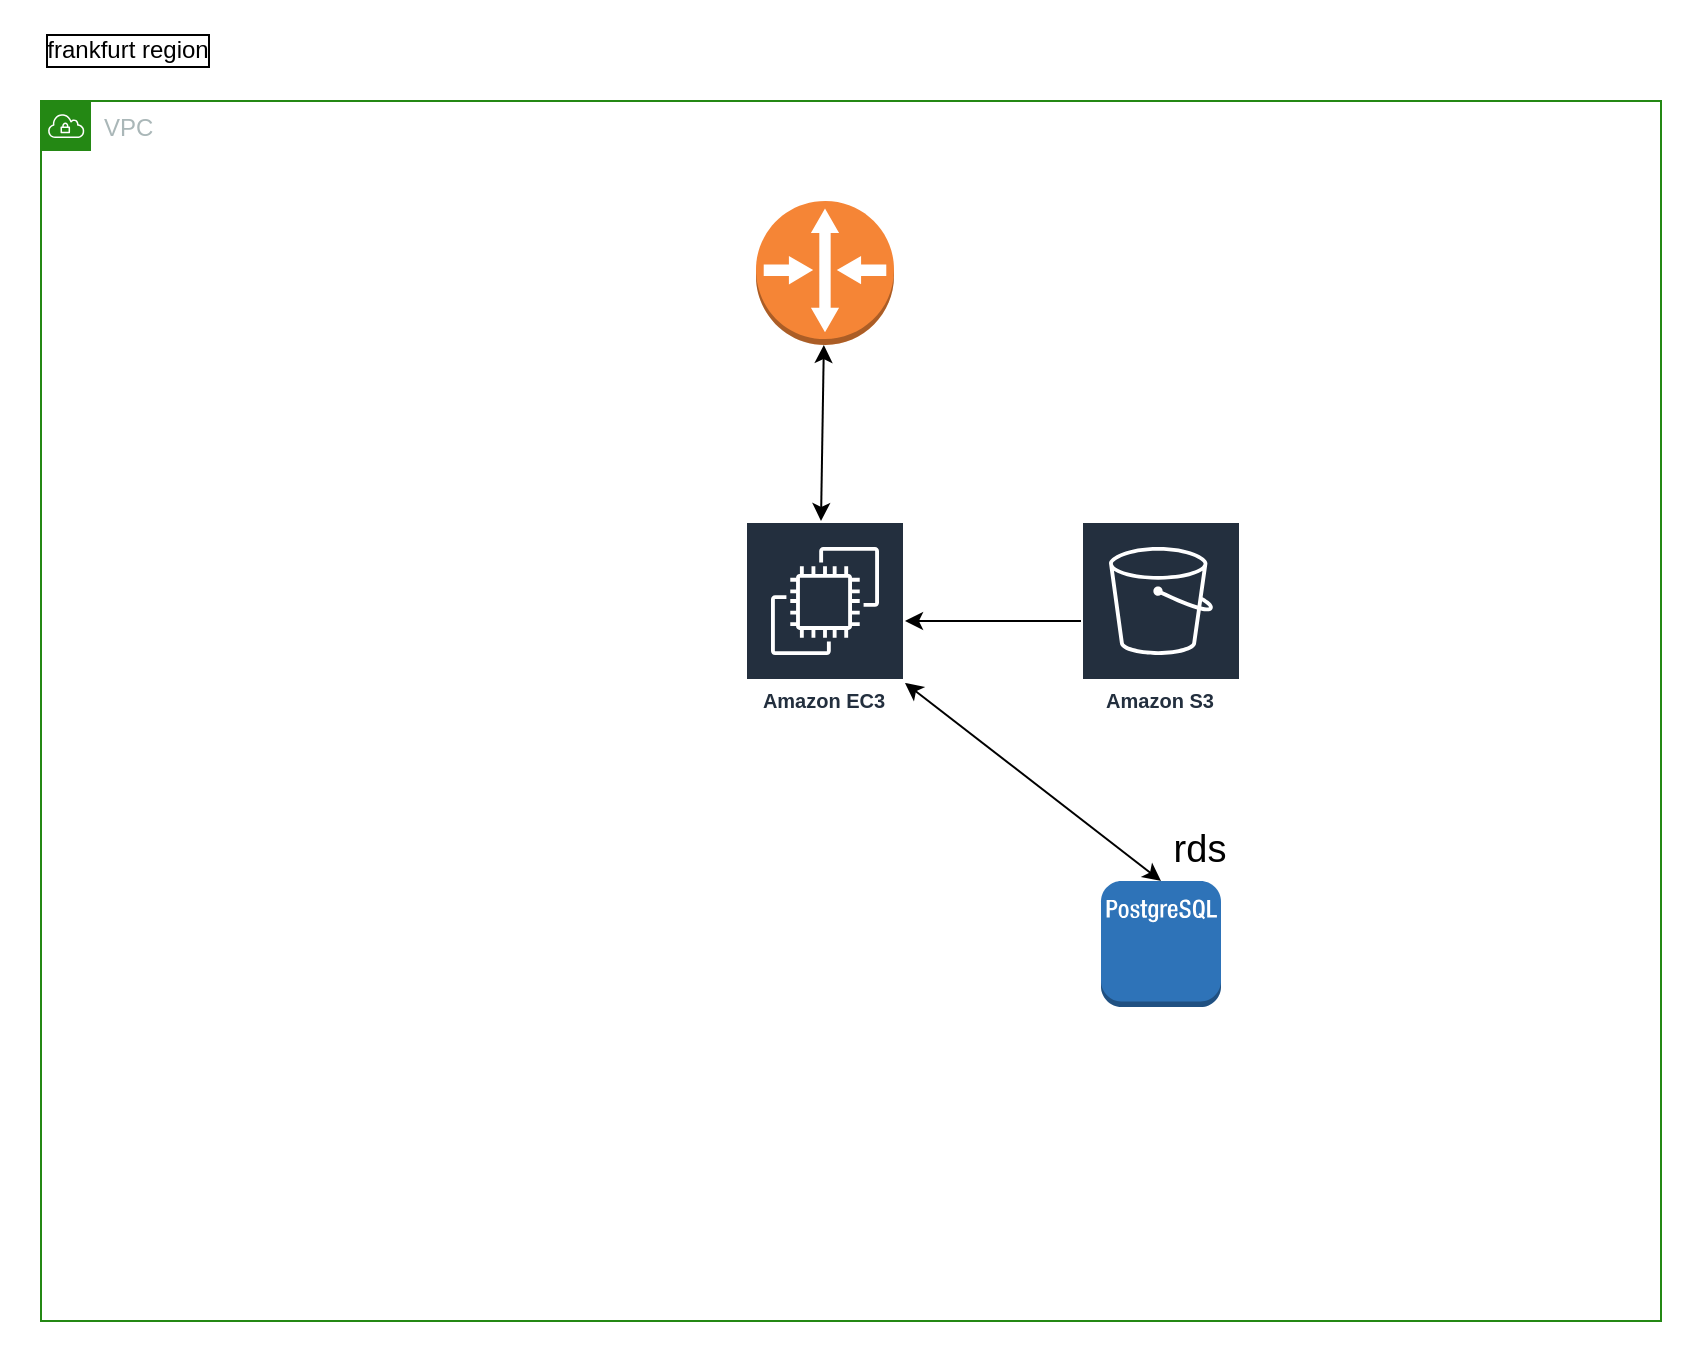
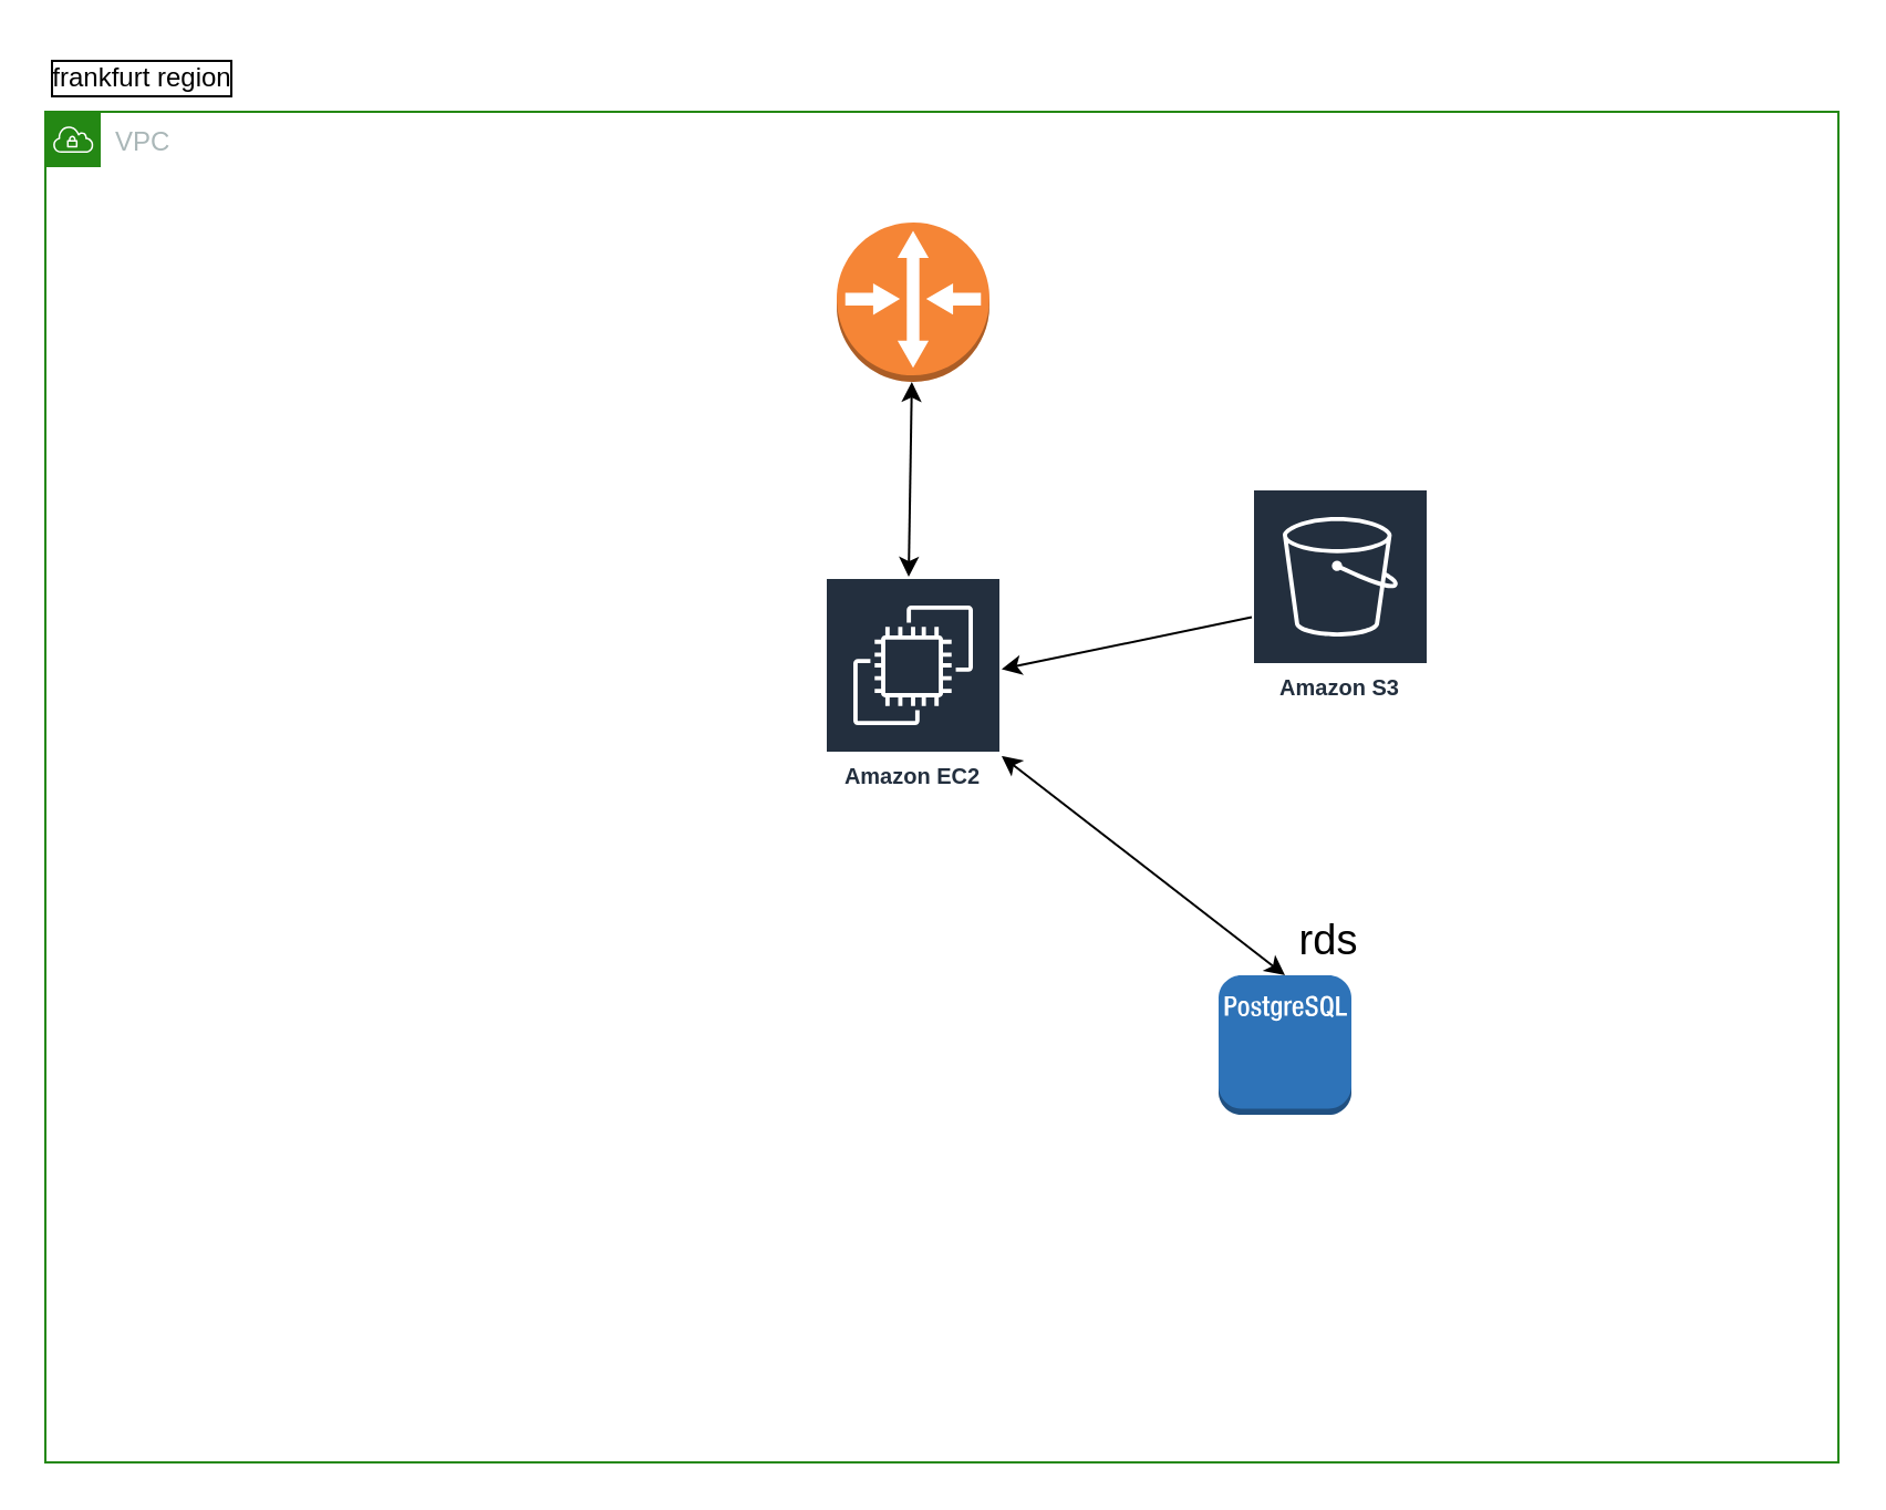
- <mxCell id="7" value="frankfurt region" style="text;strokeColor=none;align=center;fillColor=none;html=1;verticalAlign=middle;whiteSpace=wrap;rounded=0;labelBorderColor=default;" parent="1" vertex="1"><mxGeometry x="20" y="10" width="88" height="30" as="geometry" /></mxCell>
+ <mxCell id="7" value="frankfurt region" style="text;strokeColor=none;align=center;fillColor=none;html=1;verticalAlign=middle;whiteSpace=wrap;rounded=0;labelBorderColor=default;" parent="1" vertex="1"><mxGeometry x="20" y="20" width="88" height="30" as="geometry" /></mxCell>
- <mxCell id="5" value="Amazon S3" style="sketch=0;outlineConnect=0;fontColor=#232F3E;gradientColor=none;strokeColor=#ffffff;fillColor=#232F3E;dashed=0;verticalLabelPosition=middle;verticalAlign=bottom;align=center;html=1;whiteSpace=wrap;fontSize=10;fontStyle=1;spacing=3;shape=mxgraph.aws4.productIcon;prIcon=mxgraph.aws4.s3;" parent="1" vertex="1"><mxGeometry x="540" y="260" width="80" height="100" as="geometry" /></mxCell>
+ <mxCell id="5" value="Amazon S3" style="sketch=0;outlineConnect=0;fontColor=#232F3E;gradientColor=none;strokeColor=#ffffff;fillColor=#232F3E;dashed=0;verticalLabelPosition=middle;verticalAlign=bottom;align=center;html=1;whiteSpace=wrap;fontSize=10;fontStyle=1;spacing=3;shape=mxgraph.aws4.productIcon;prIcon=mxgraph.aws4.s3;" parent="1" vertex="1"><mxGeometry x="565" y="220" width="80" height="100" as="geometry" /></mxCell>
- <mxCell id="6" value="Amazon EC3" style="sketch=0;outlineConnect=0;fontColor=#232F3E;gradientColor=none;strokeColor=#ffffff;fillColor=#232F3E;dashed=0;verticalLabelPosition=middle;verticalAlign=bottom;align=center;html=1;whiteSpace=wrap;fontSize=10;fontStyle=1;spacing=3;shape=mxgraph.aws4.productIcon;prIcon=mxgraph.aws4.ec2;" parent="1" vertex="1"><mxGeometry x="372" y="260" width="80" height="100" as="geometry" /></mxCell>
+ <mxCell id="6" value="Amazon EC2" style="sketch=0;outlineConnect=0;fontColor=#232F3E;gradientColor=none;strokeColor=#ffffff;fillColor=#232F3E;dashed=0;verticalLabelPosition=middle;verticalAlign=bottom;align=center;html=1;whiteSpace=wrap;fontSize=10;fontStyle=1;spacing=3;shape=mxgraph.aws4.productIcon;prIcon=mxgraph.aws4.ec2;" parent="1" vertex="1"><mxGeometry x="372" y="260" width="80" height="100" as="geometry" /></mxCell>
